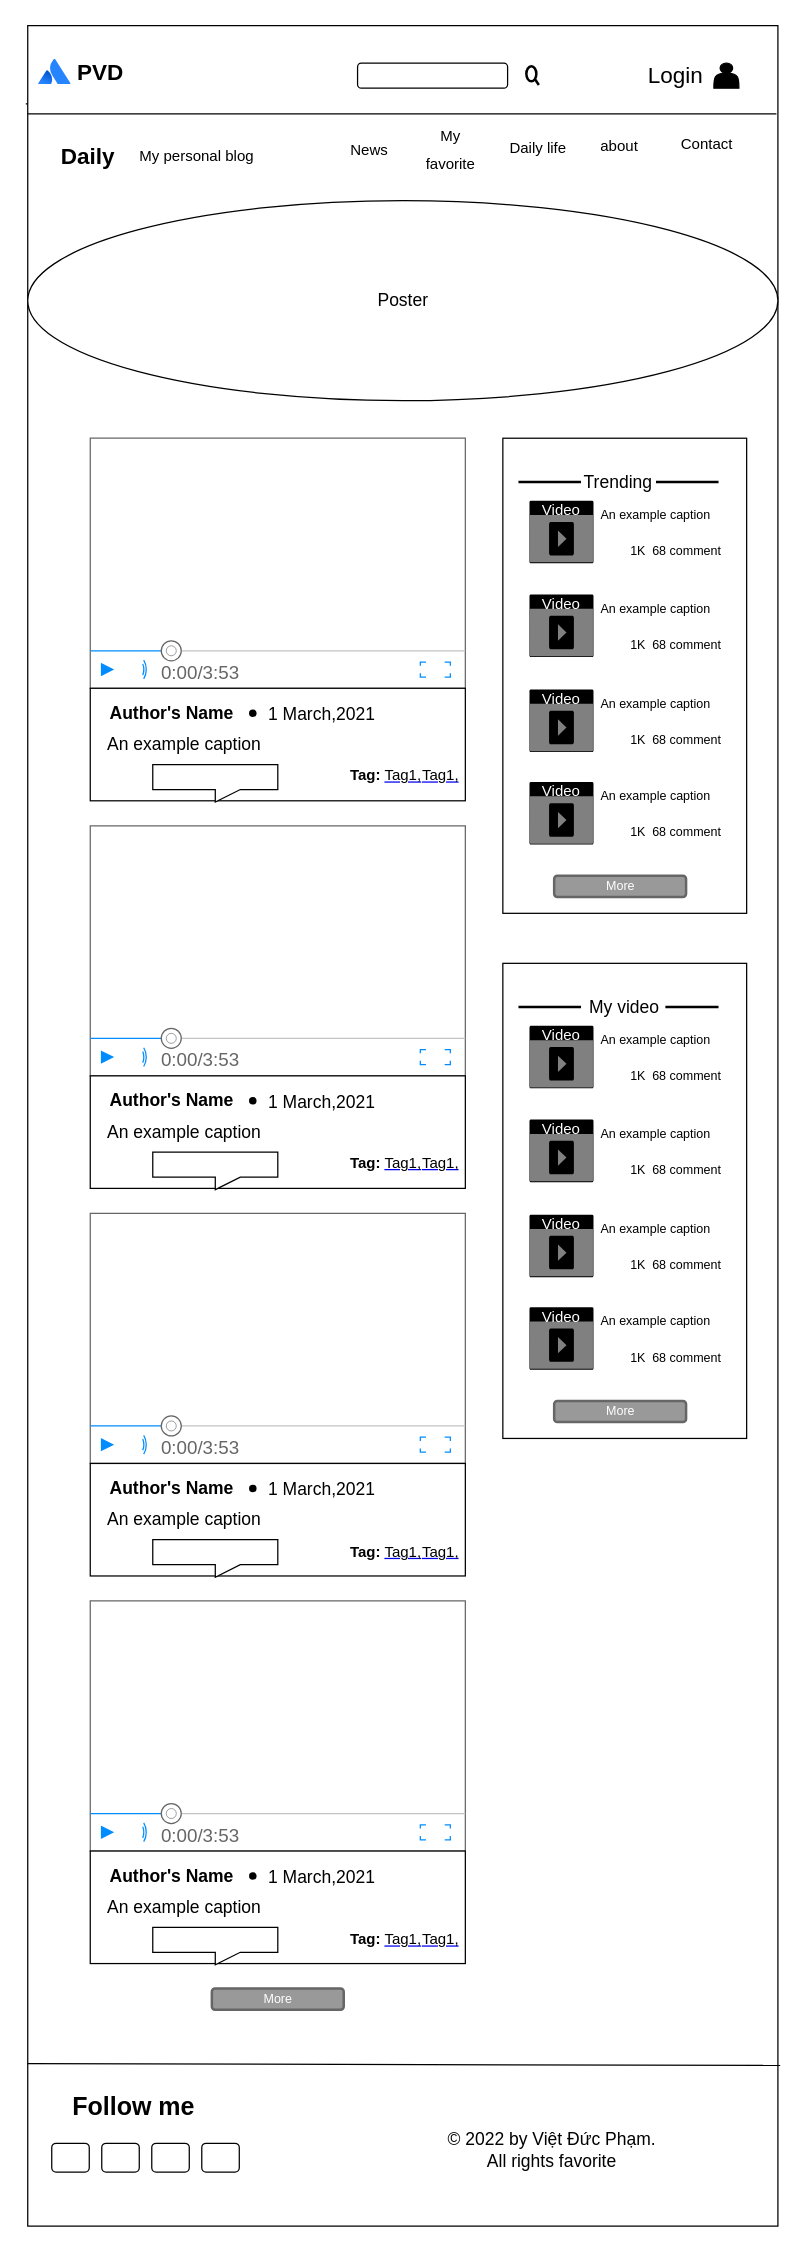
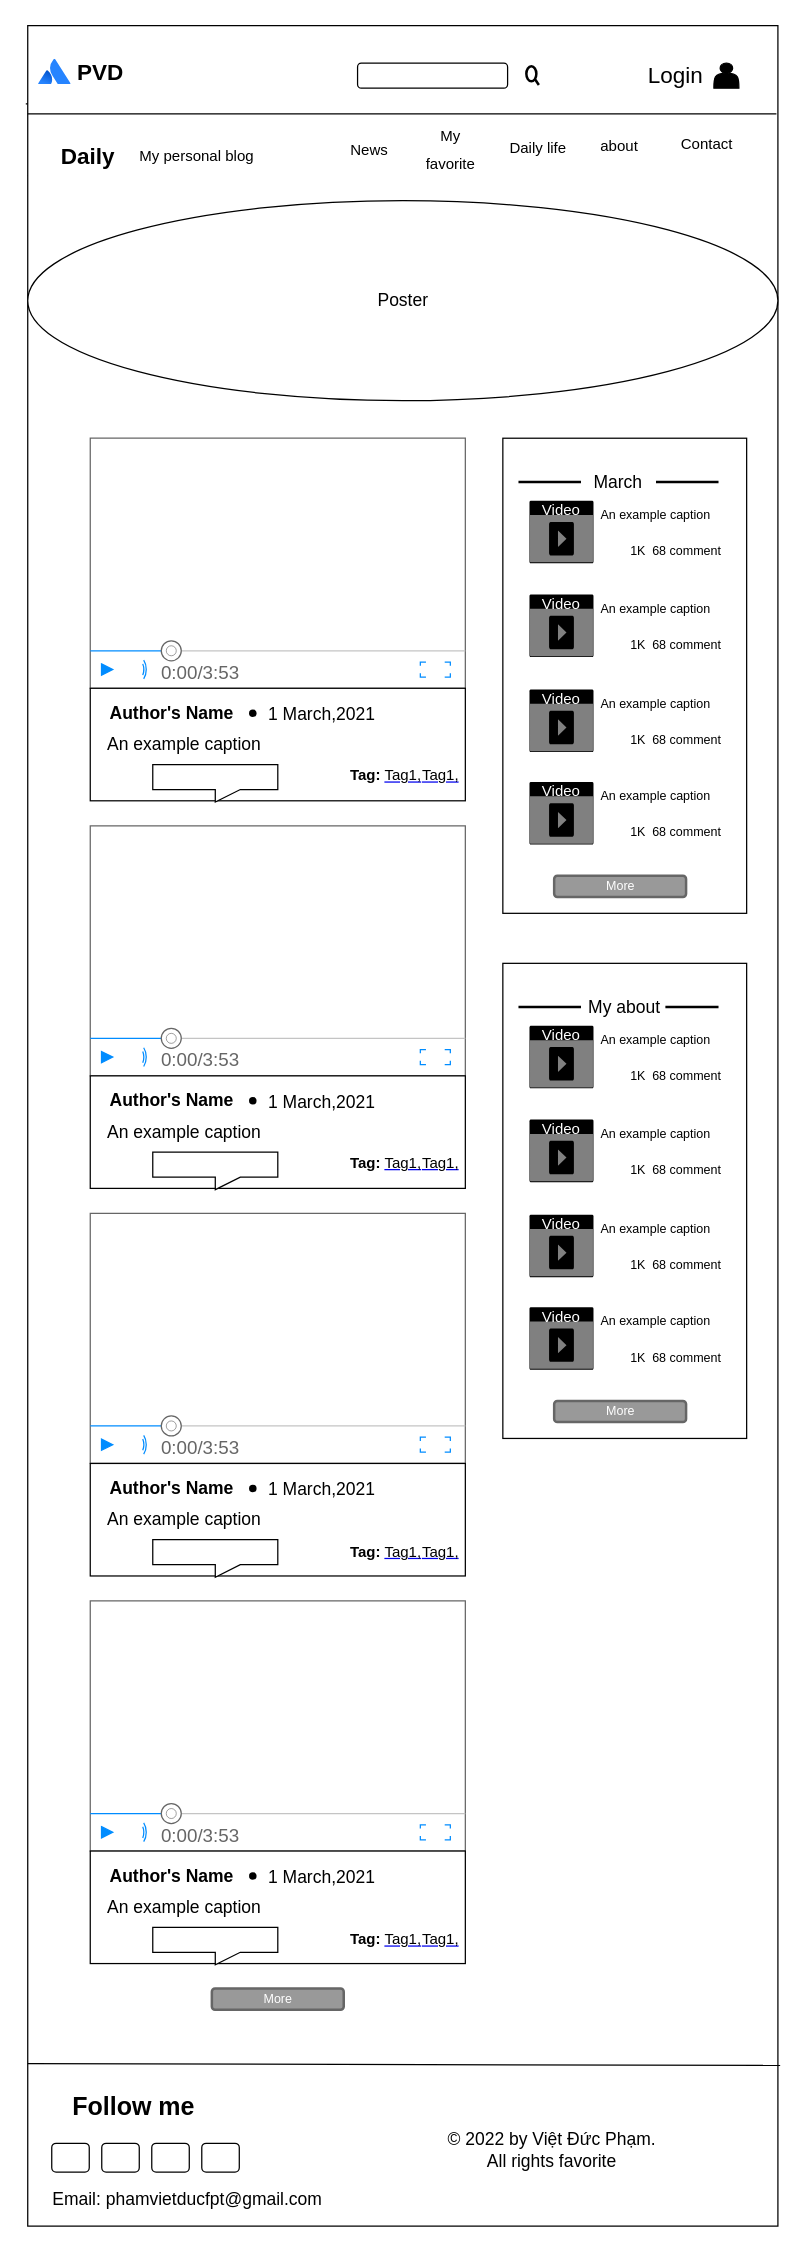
- <mxCell id="72" value="Trending" style="text;html=1;strokeColor=none;fillColor=none;align=center;verticalAlign=middle;whiteSpace=wrap;rounded=0;fontSize=14;fontColor=#000000;" parent="1" vertex="1"><mxGeometry x="464.06" y="370" width="60" height="30" as="geometry" /></mxCell>
+ <mxCell id="72" value="March" style="text;html=1;strokeColor=none;fillColor=none;align=center;verticalAlign=middle;whiteSpace=wrap;rounded=0;fontSize=14;fontColor=#000000;" parent="1" vertex="1"><mxGeometry x="464.06" y="370" width="60" height="30" as="geometry" /></mxCell>
- <mxCell id="97" value="My video" style="text;html=1;strokeColor=none;fillColor=none;align=center;verticalAlign=middle;whiteSpace=wrap;rounded=0;fontSize=14;fontColor=#000000;" parent="1" vertex="1"><mxGeometry x="469.06" y="790" width="60" height="30" as="geometry" /></mxCell>
+ <mxCell id="97" value="My about" style="text;html=1;strokeColor=none;fillColor=none;align=center;verticalAlign=middle;whiteSpace=wrap;rounded=0;fontSize=14;fontColor=#000000;" parent="1" vertex="1"><mxGeometry x="469.06" y="790" width="60" height="30" as="geometry" /></mxCell>
+ <mxCell id="130" value="Email: phamvietducfpt@gmail.com" style="text;html=1;strokeColor=none;fillColor=none;align=center;verticalAlign=middle;whiteSpace=wrap;rounded=0;fontSize=14;fontColor=#000000;" parent="1" vertex="1"><mxGeometry x="22.76" y="1743.76" width="253" height="30" as="geometry" /></mxCell>
